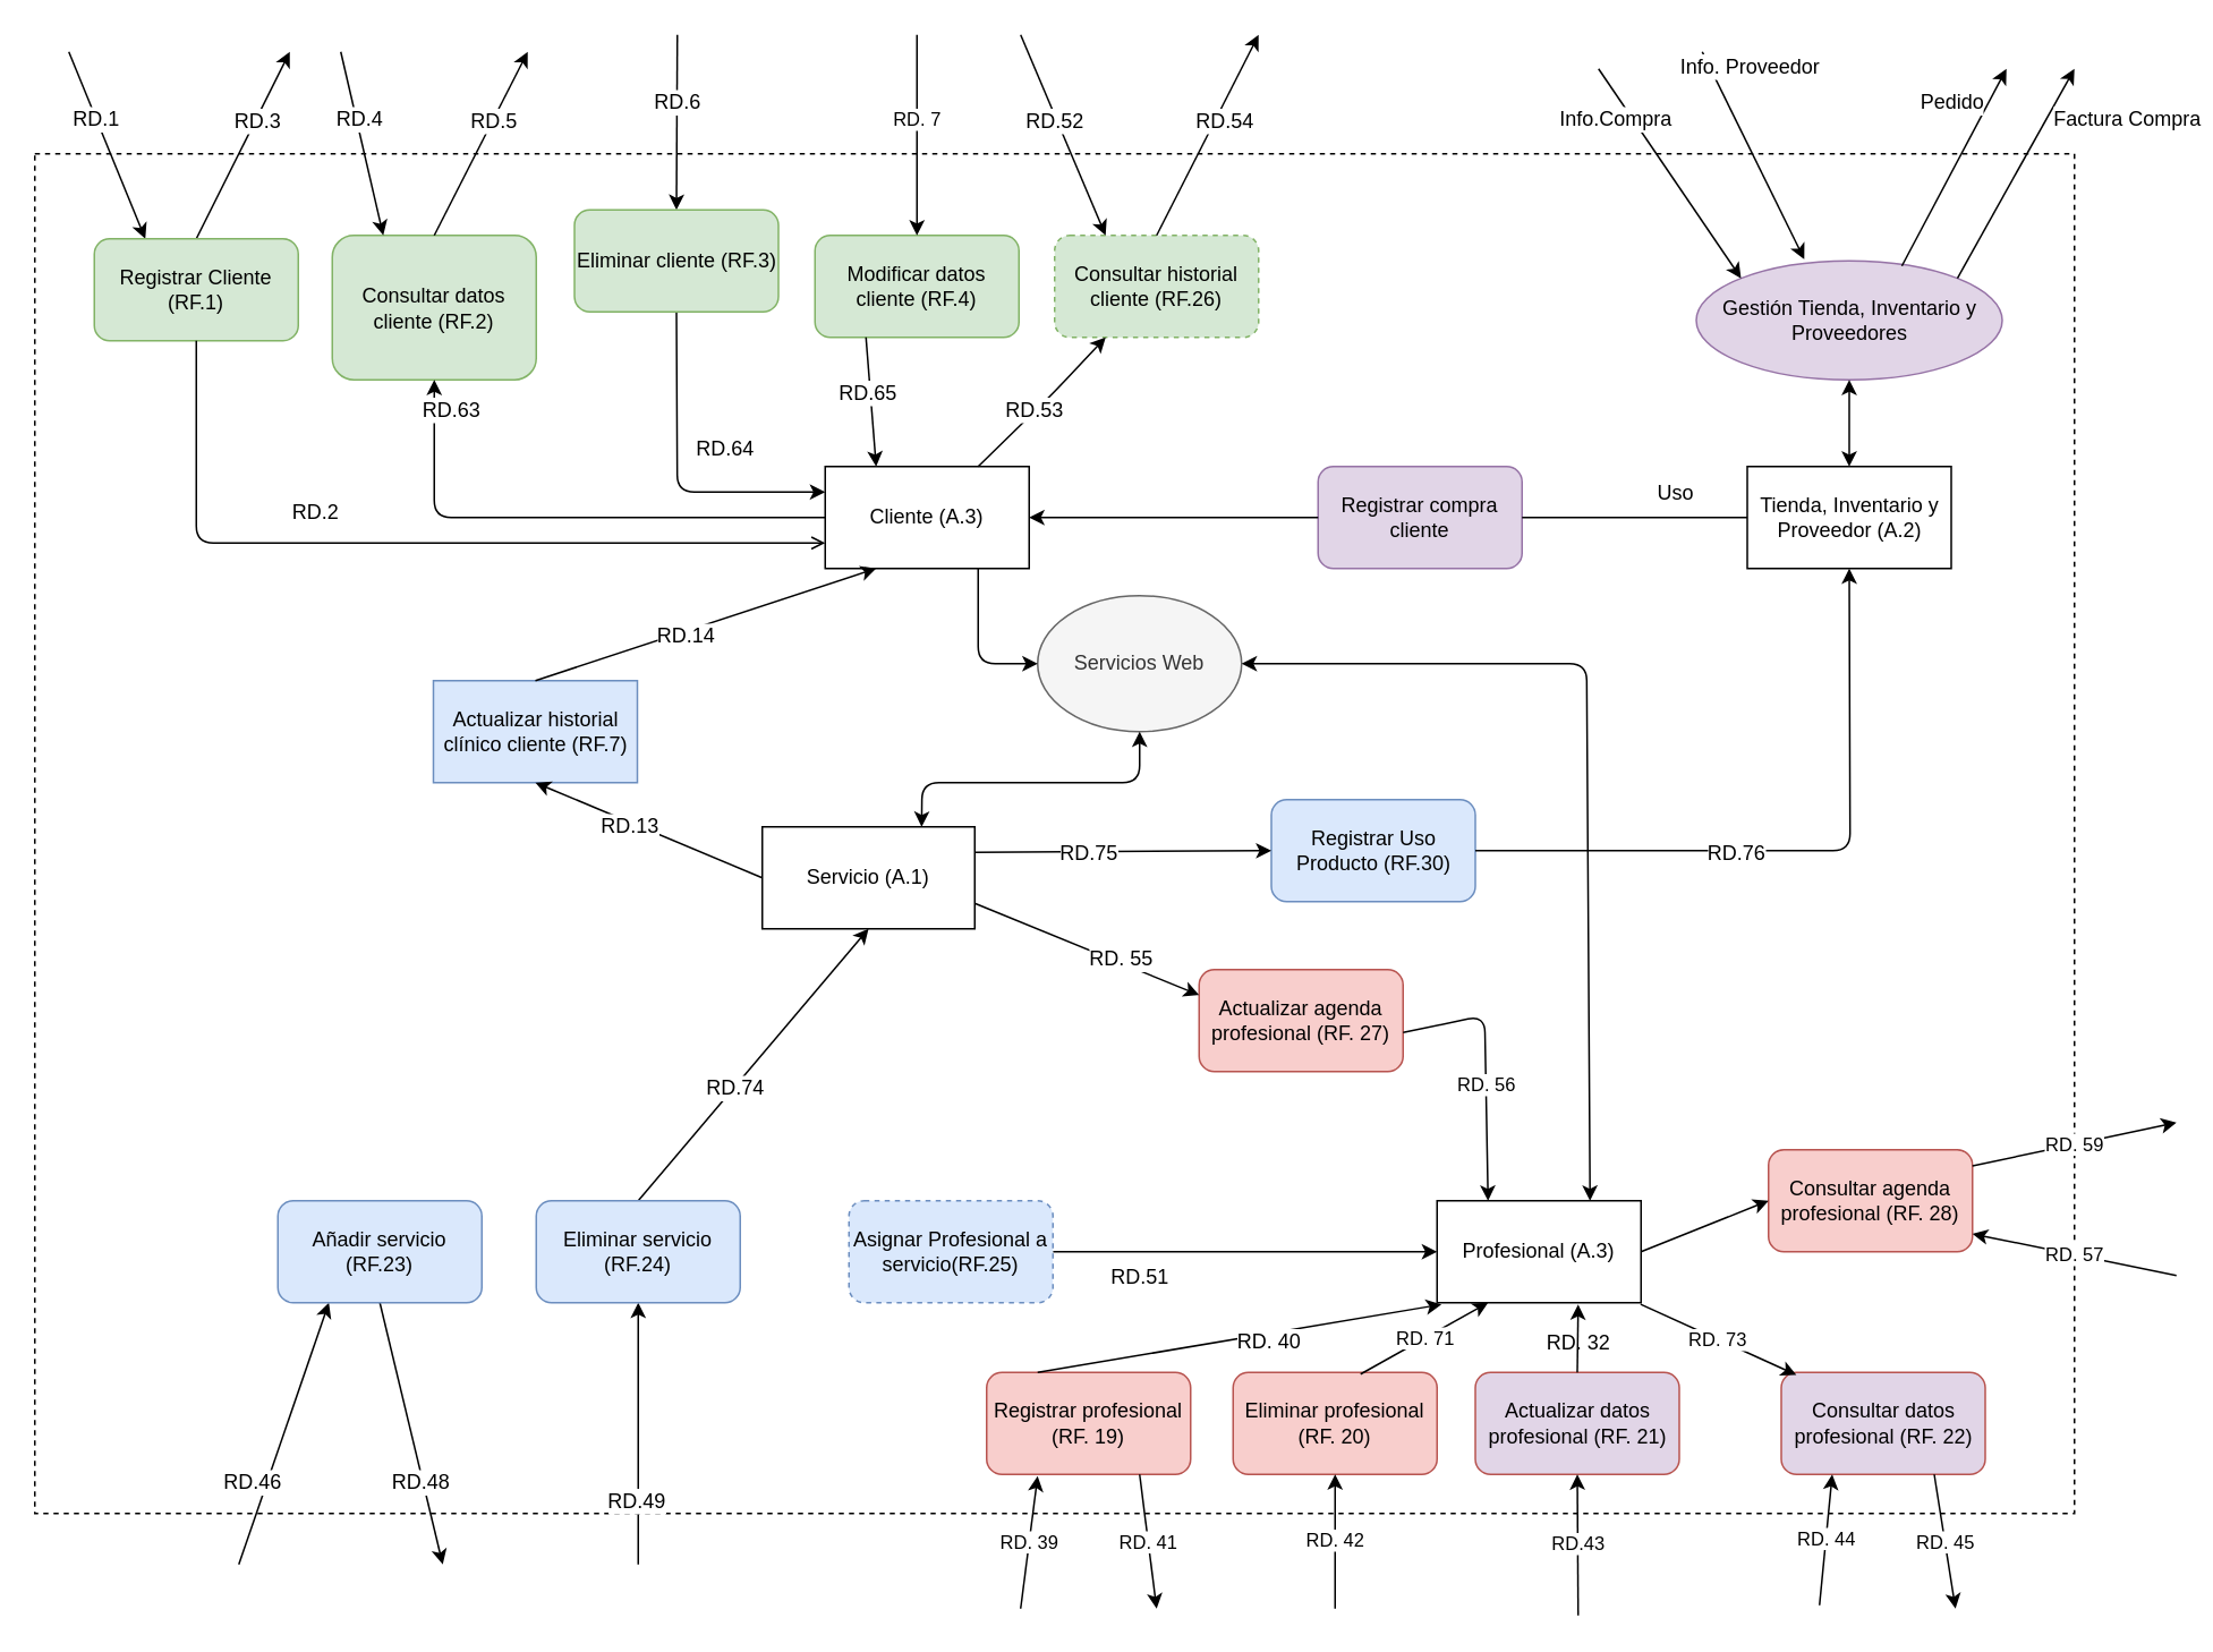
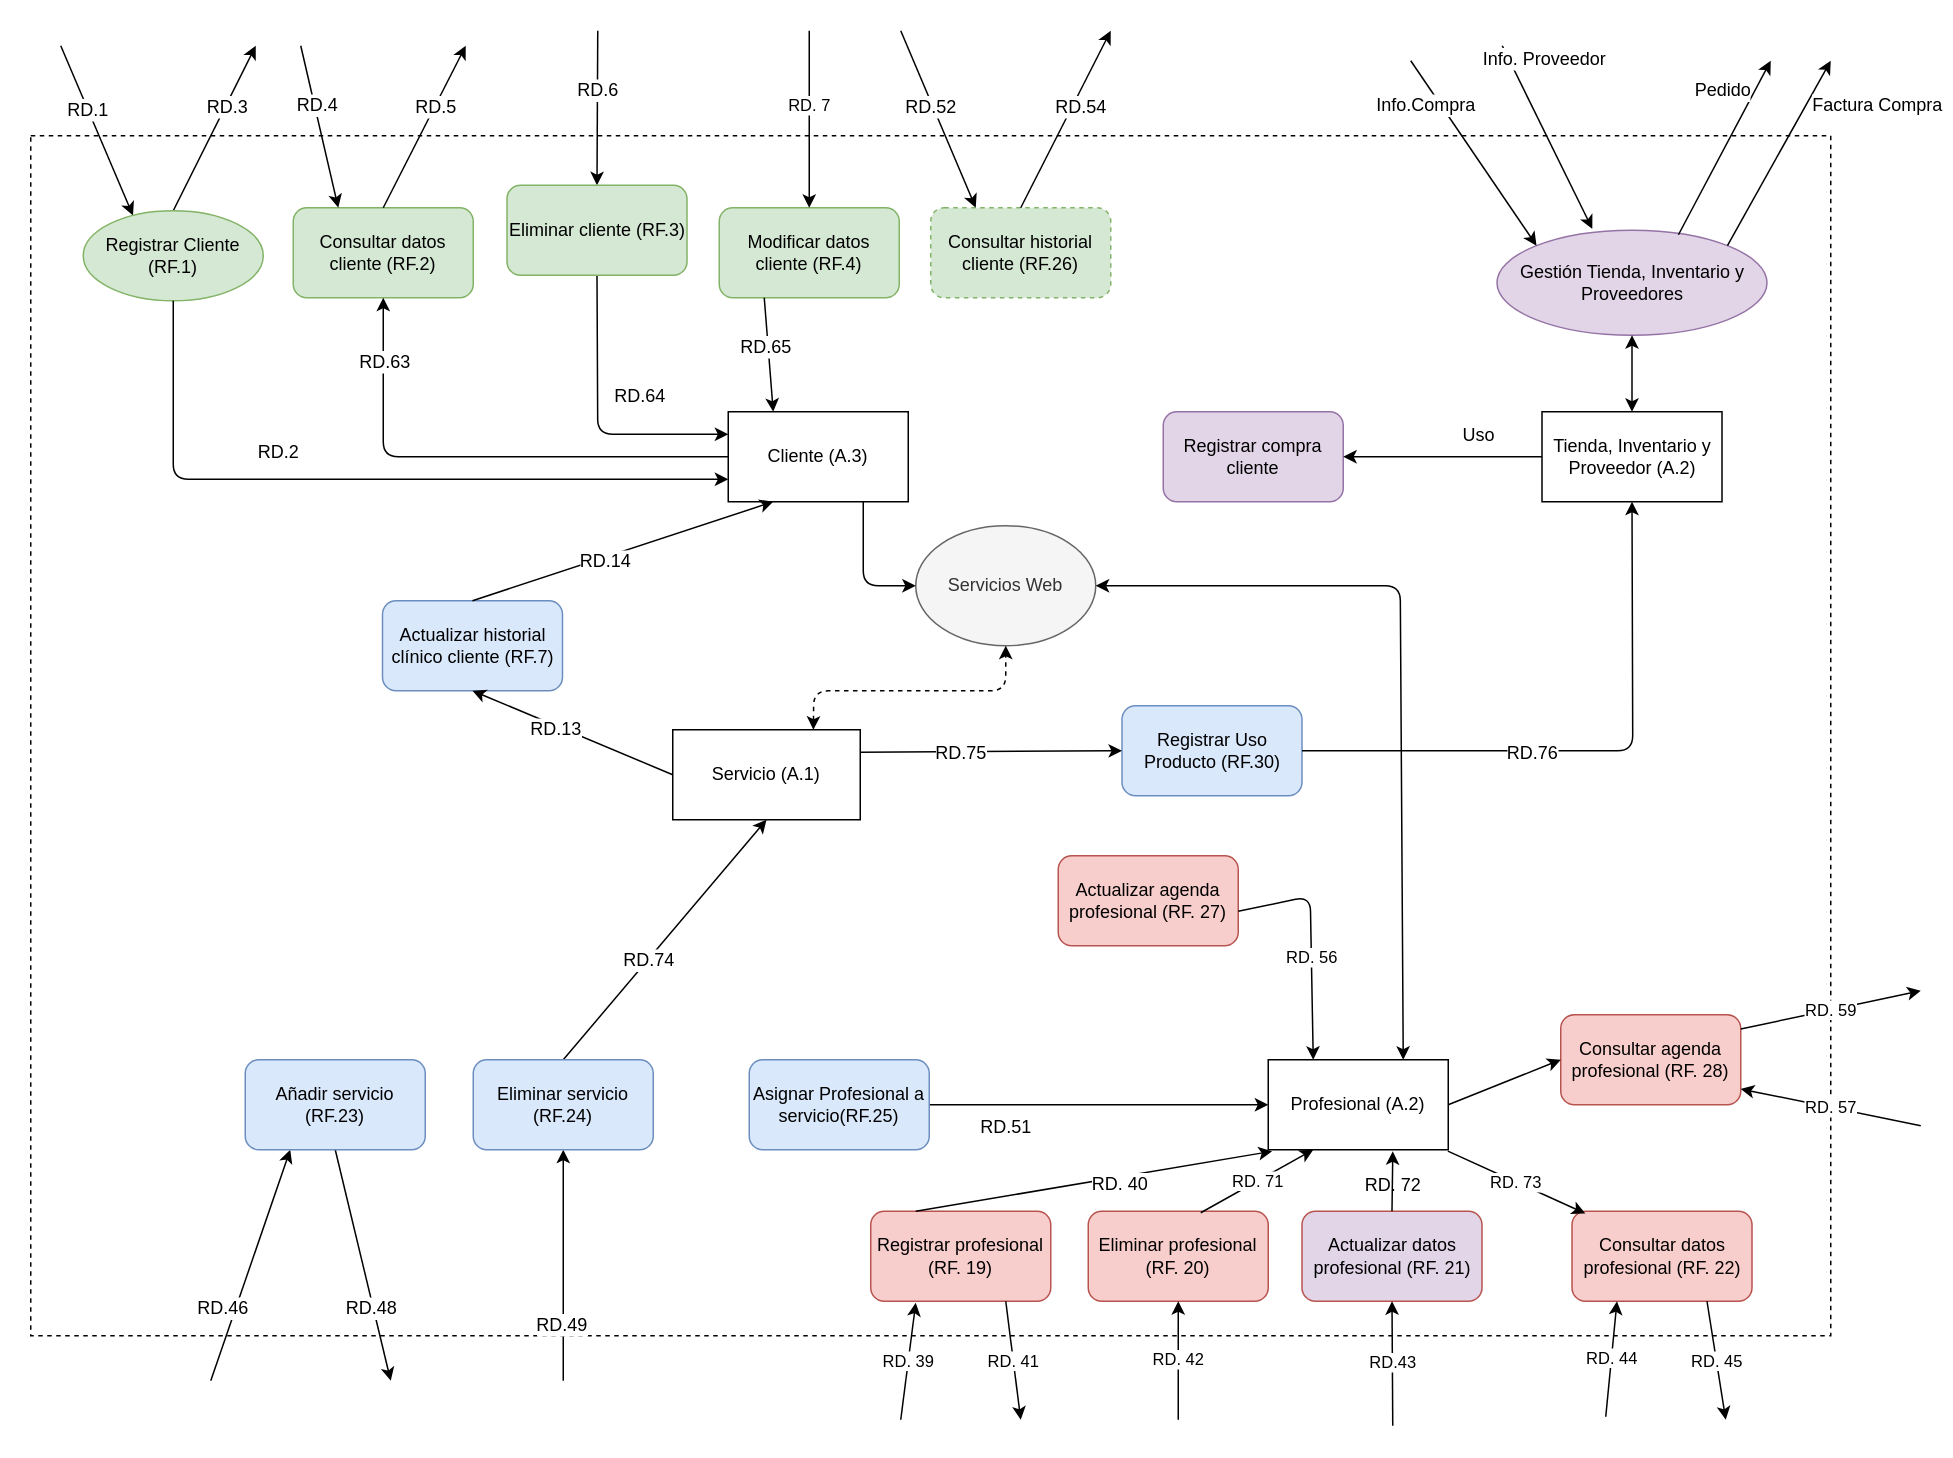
- <mxCell id="26" value="Registrar Cliente (RF.1)" style="rounded=1;whiteSpace=wrap;html=1;fillColor=#d5e8d4;strokeColor=#82b366;" parent="1" vertex="1"><mxGeometry x="55" y="140" width="120" height="60" as="geometry" /></mxCell>
+ <mxCell id="26" value="Registrar Cliente (RF.1)" style="ellipse;whiteSpace=wrap;html=1;fillColor=#d5e8d4;strokeColor=#82b366;" parent="1" vertex="1"><mxGeometry x="55" y="140" width="120" height="60" as="geometry" /></mxCell>
- <mxCell id="29" value="Consultar datos cliente (RF.2)" style="rounded=1;whiteSpace=wrap;html=1;fillColor=#d5e8d4;strokeColor=#82b366;" parent="1" vertex="1"><mxGeometry x="195" y="138" width="120" height="85" as="geometry" /></mxCell>
+ <mxCell id="29" value="Consultar datos cliente (RF.2)" style="rounded=1;whiteSpace=wrap;html=1;fillColor=#d5e8d4;strokeColor=#82b366;" parent="1" vertex="1"><mxGeometry x="195" y="138" width="120" height="60" as="geometry" /></mxCell>
- <mxCell id="47" value="" style="endArrow=classic;html=1;exitX=0.75;exitY=0;exitDx=0;exitDy=0;entryX=0.25;entryY=1;entryDx=0;entryDy=0;" parent="1" source="15" target="42" edge="1"><mxGeometry width="50" height="50" relative="1" as="geometry"><mxPoint x="580" y="260" as="sourcePoint" /><mxPoint x="630" y="210" as="targetPoint" /><Array as="points"><mxPoint x="620" y="230" /></Array></mxGeometry></mxCell>
- <mxCell id="48" value="RD.53" style="text;html=1;align=center;verticalAlign=middle;resizable=0;points=[];;labelBackgroundColor=#ffffff;" parent="47" vertex="1" connectable="0"><mxGeometry x="0.179" y="16" relative="1" as="geometry"><mxPoint x="-1" y="21" as="offset" /></mxGeometry></mxCell>
- <mxCell id="21" value="" style="endArrow=classic;html=1;entryX=1;entryY=0.5;entryDx=0;entryDy=0;exitX=0;exitY=0.5;exitDx=0;exitDy=0;" parent="1" source="19" target="15" edge="1"><mxGeometry width="50" height="50" relative="1" as="geometry"><mxPoint x="785" y="300" as="sourcePoint" /><mxPoint x="695" y="345" as="targetPoint" /><Array as="points" /></mxGeometry></mxCell>
- <mxCell id="20" value="" style="endArrow=none;html=1;entryX=1;entryY=0.5;entryDx=0;entryDy=0;exitX=0;exitY=0.5;exitDx=0;exitDy=0;" parent="1" source="14" target="19" edge="1"><mxGeometry width="50" height="50" relative="1" as="geometry"><mxPoint x="915" y="404" as="sourcePoint" /><mxPoint x="965" y="354" as="targetPoint" /></mxGeometry></mxCell>
+ <mxCell id="20" value="" style="endArrow=classic;html=1;entryX=1;entryY=0.5;entryDx=0;entryDy=0;exitX=0;exitY=0.5;exitDx=0;exitDy=0;" parent="1" source="14" target="19" edge="1"><mxGeometry width="50" height="50" relative="1" as="geometry"><mxPoint x="915" y="404" as="sourcePoint" /><mxPoint x="965" y="354" as="targetPoint" /></mxGeometry></mxCell>
- <mxCell id="27" value="" style="endArrow=open;html=1;exitX=0.5;exitY=1;exitDx=0;exitDy=0;entryX=0;entryY=0.75;entryDx=0;entryDy=0;" parent="1" source="26" target="15" edge="1"><mxGeometry width="50" height="50" relative="1" as="geometry"><mxPoint x="280" y="710" as="sourcePoint" /><mxPoint x="530" y="260" as="targetPoint" /><Array as="points"><mxPoint x="115" y="319" /></Array></mxGeometry></mxCell>
+ <mxCell id="27" value="" style="endArrow=classic;html=1;exitX=0.5;exitY=1;exitDx=0;exitDy=0;entryX=0;entryY=0.75;entryDx=0;entryDy=0;" parent="1" source="26" target="15" edge="1"><mxGeometry width="50" height="50" relative="1" as="geometry"><mxPoint x="280" y="710" as="sourcePoint" /><mxPoint x="530" y="260" as="targetPoint" /><Array as="points"><mxPoint x="115" y="319" /></Array></mxGeometry></mxCell>
- <mxCell id="43" value="Actualizar historial clínico cliente (RF.7)" style="whiteSpace=wrap;html=1;fillColor=#dae8fc;strokeColor=#6c8ebf;rounded=0;" parent="1" vertex="1"><mxGeometry x="254.5" y="400" width="120" height="60" as="geometry" /></mxCell>
+ <mxCell id="43" value="Actualizar historial clínico cliente (RF.7)" style="rounded=1;whiteSpace=wrap;html=1;fillColor=#dae8fc;strokeColor=#6c8ebf;" parent="1" vertex="1"><mxGeometry x="254.5" y="400" width="120" height="60" as="geometry" /></mxCell>
- <mxCell id="98" value="" style="endArrow=classic;startArrow=classic;html=1;entryX=0.5;entryY=1;entryDx=0;entryDy=0;exitX=0.75;exitY=0;exitDx=0;exitDy=0;" parent="1" source="3" target="96" edge="1"><mxGeometry width="50" height="50" relative="1" as="geometry"><mxPoint x="520" y="470" as="sourcePoint" /><mxPoint x="570" y="420" as="targetPoint" /><Array as="points"><mxPoint x="542" y="460" /><mxPoint x="670" y="460" /></Array></mxGeometry></mxCell>
+ <mxCell id="98" value="" style="endArrow=classic;startArrow=classic;html=1;entryX=0.5;entryY=1;entryDx=0;entryDy=0;exitX=0.75;exitY=0;exitDx=0;exitDy=0;dashed=1;" parent="1" source="3" target="96" edge="1"><mxGeometry width="50" height="50" relative="1" as="geometry"><mxPoint x="520" y="470" as="sourcePoint" /><mxPoint x="570" y="420" as="targetPoint" /><Array as="points"><mxPoint x="542" y="460" /><mxPoint x="670" y="460" /></Array></mxGeometry></mxCell>
- <mxCell id="92" value="" style="endArrow=classic;html=1;entryX=0;entryY=0.25;entryDx=0;entryDy=0;exitX=1;exitY=0.75;exitDx=0;exitDy=0;" parent="1" source="3" target="75" edge="1"><mxGeometry width="50" height="50" relative="1" as="geometry"><mxPoint x="1177.5" y="721" as="sourcePoint" /><mxPoint x="1087.5" y="956" as="targetPoint" /></mxGeometry></mxCell>
- <mxCell id="93" value="RD. 55" style="text;html=1;align=center;verticalAlign=middle;resizable=0;points=[];;labelBackgroundColor=#ffffff;" parent="92" connectable="0" vertex="1"><mxGeometry x="0.294" y="2" relative="1" as="geometry"><mxPoint as="offset" /></mxGeometry></mxCell>
- <mxCell id="79" value="Asignar Profesional a servicio(RF.25)" style="rounded=1;whiteSpace=wrap;html=1;fillColor=#dae8fc;strokeColor=#6c8ebf;dashed=1;" parent="1" vertex="1"><mxGeometry x="499" y="706" width="120" height="60" as="geometry" /></mxCell>
+ <mxCell id="79" value="Asignar Profesional a servicio(RF.25)" style="rounded=1;whiteSpace=wrap;html=1;fillColor=#dae8fc;strokeColor=#6c8ebf;" parent="1" vertex="1"><mxGeometry x="499" y="706" width="120" height="60" as="geometry" /></mxCell>
- <mxCell id="13" value="Profesional (A.3)" style="rounded=0;whiteSpace=wrap;html=1;shadow=0;glass=0;comic=0;" parent="1" vertex="1"><mxGeometry x="845" y="706" width="120" height="60" as="geometry" /></mxCell>
+ <mxCell id="13" value="Profesional (A.2)" style="rounded=0;whiteSpace=wrap;html=1;shadow=0;glass=0;comic=0;" parent="1" vertex="1"><mxGeometry x="845" y="706" width="120" height="60" as="geometry" /></mxCell>
- <mxCell id="101" value="&lt;div&gt;RD. 32&lt;/div&gt;" style="text;html=1;align=center;verticalAlign=middle;resizable=0;points=[];;autosize=1;" parent="1" vertex="1"><mxGeometry x="902.5" y="780" width="50" height="20" as="geometry" /></mxCell>
+ <mxCell id="101" value="&lt;div&gt;RD. 72&lt;/div&gt;" style="text;html=1;align=center;verticalAlign=middle;resizable=0;points=[];;autosize=1;" parent="1" vertex="1"><mxGeometry x="902.5" y="780" width="50" height="20" as="geometry" /></mxCell>
- <mxCell id="74" value="Consultar datos profesional (RF. 22)" style="rounded=1;whiteSpace=wrap;html=1;fillColor=#e1d5e7;strokeColor=#b85450;" parent="1" vertex="1"><mxGeometry x="1047.5" y="807" width="120" height="60" as="geometry" /></mxCell>
+ <mxCell id="74" value="Consultar datos profesional (RF. 22)" style="rounded=1;whiteSpace=wrap;html=1;fillColor=#f8cecc;strokeColor=#b85450;" parent="1" vertex="1"><mxGeometry x="1047.5" y="807" width="120" height="60" as="geometry" /></mxCell>
